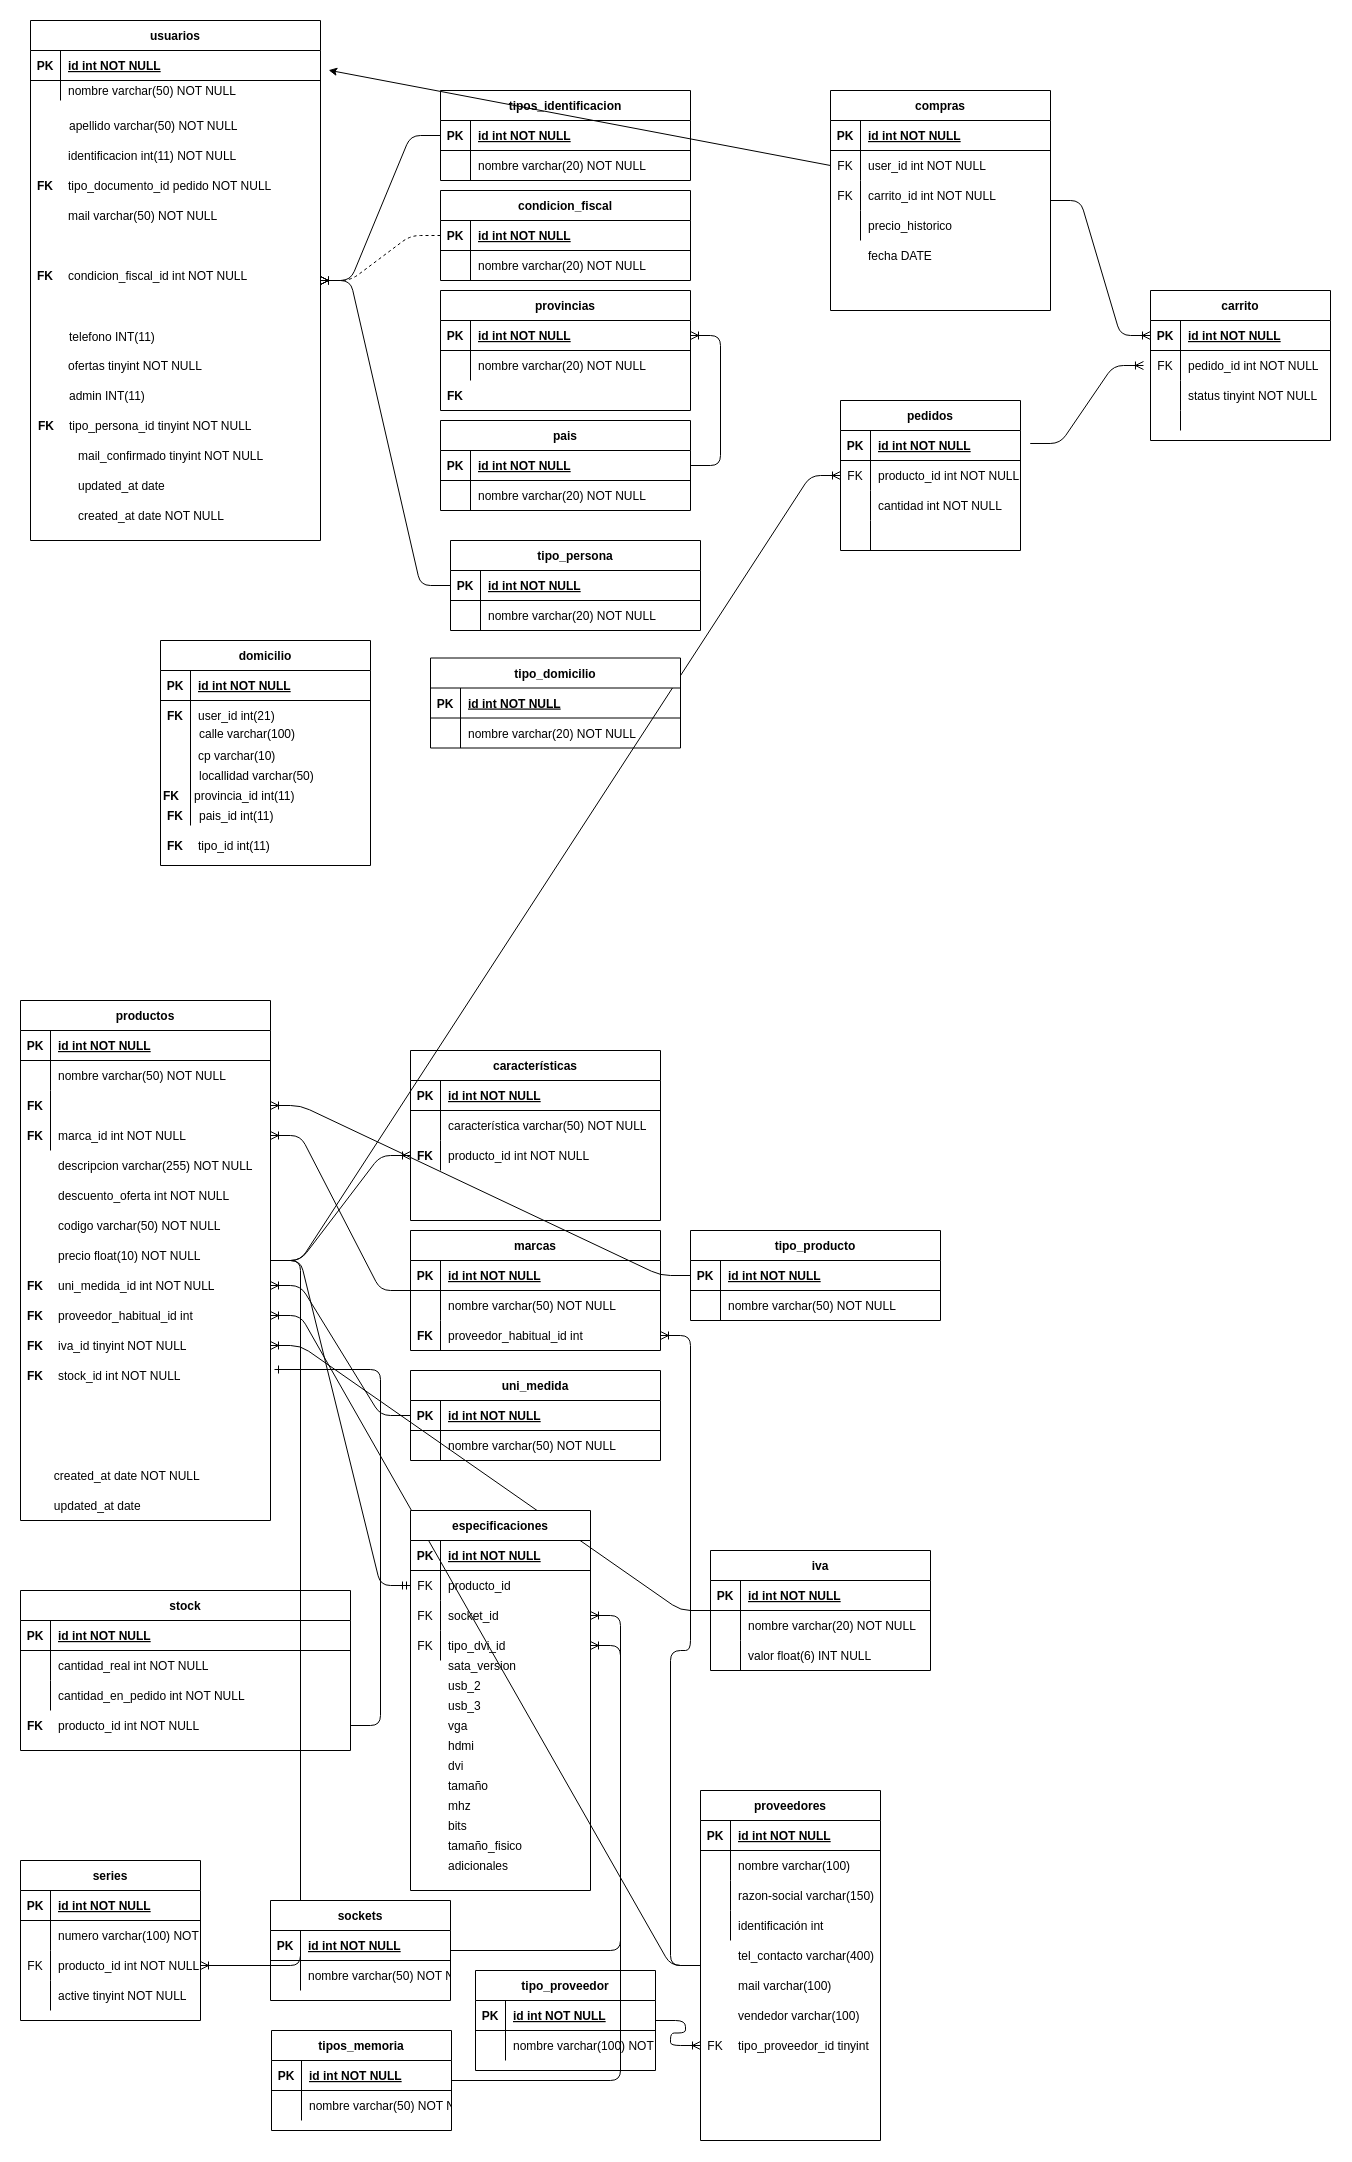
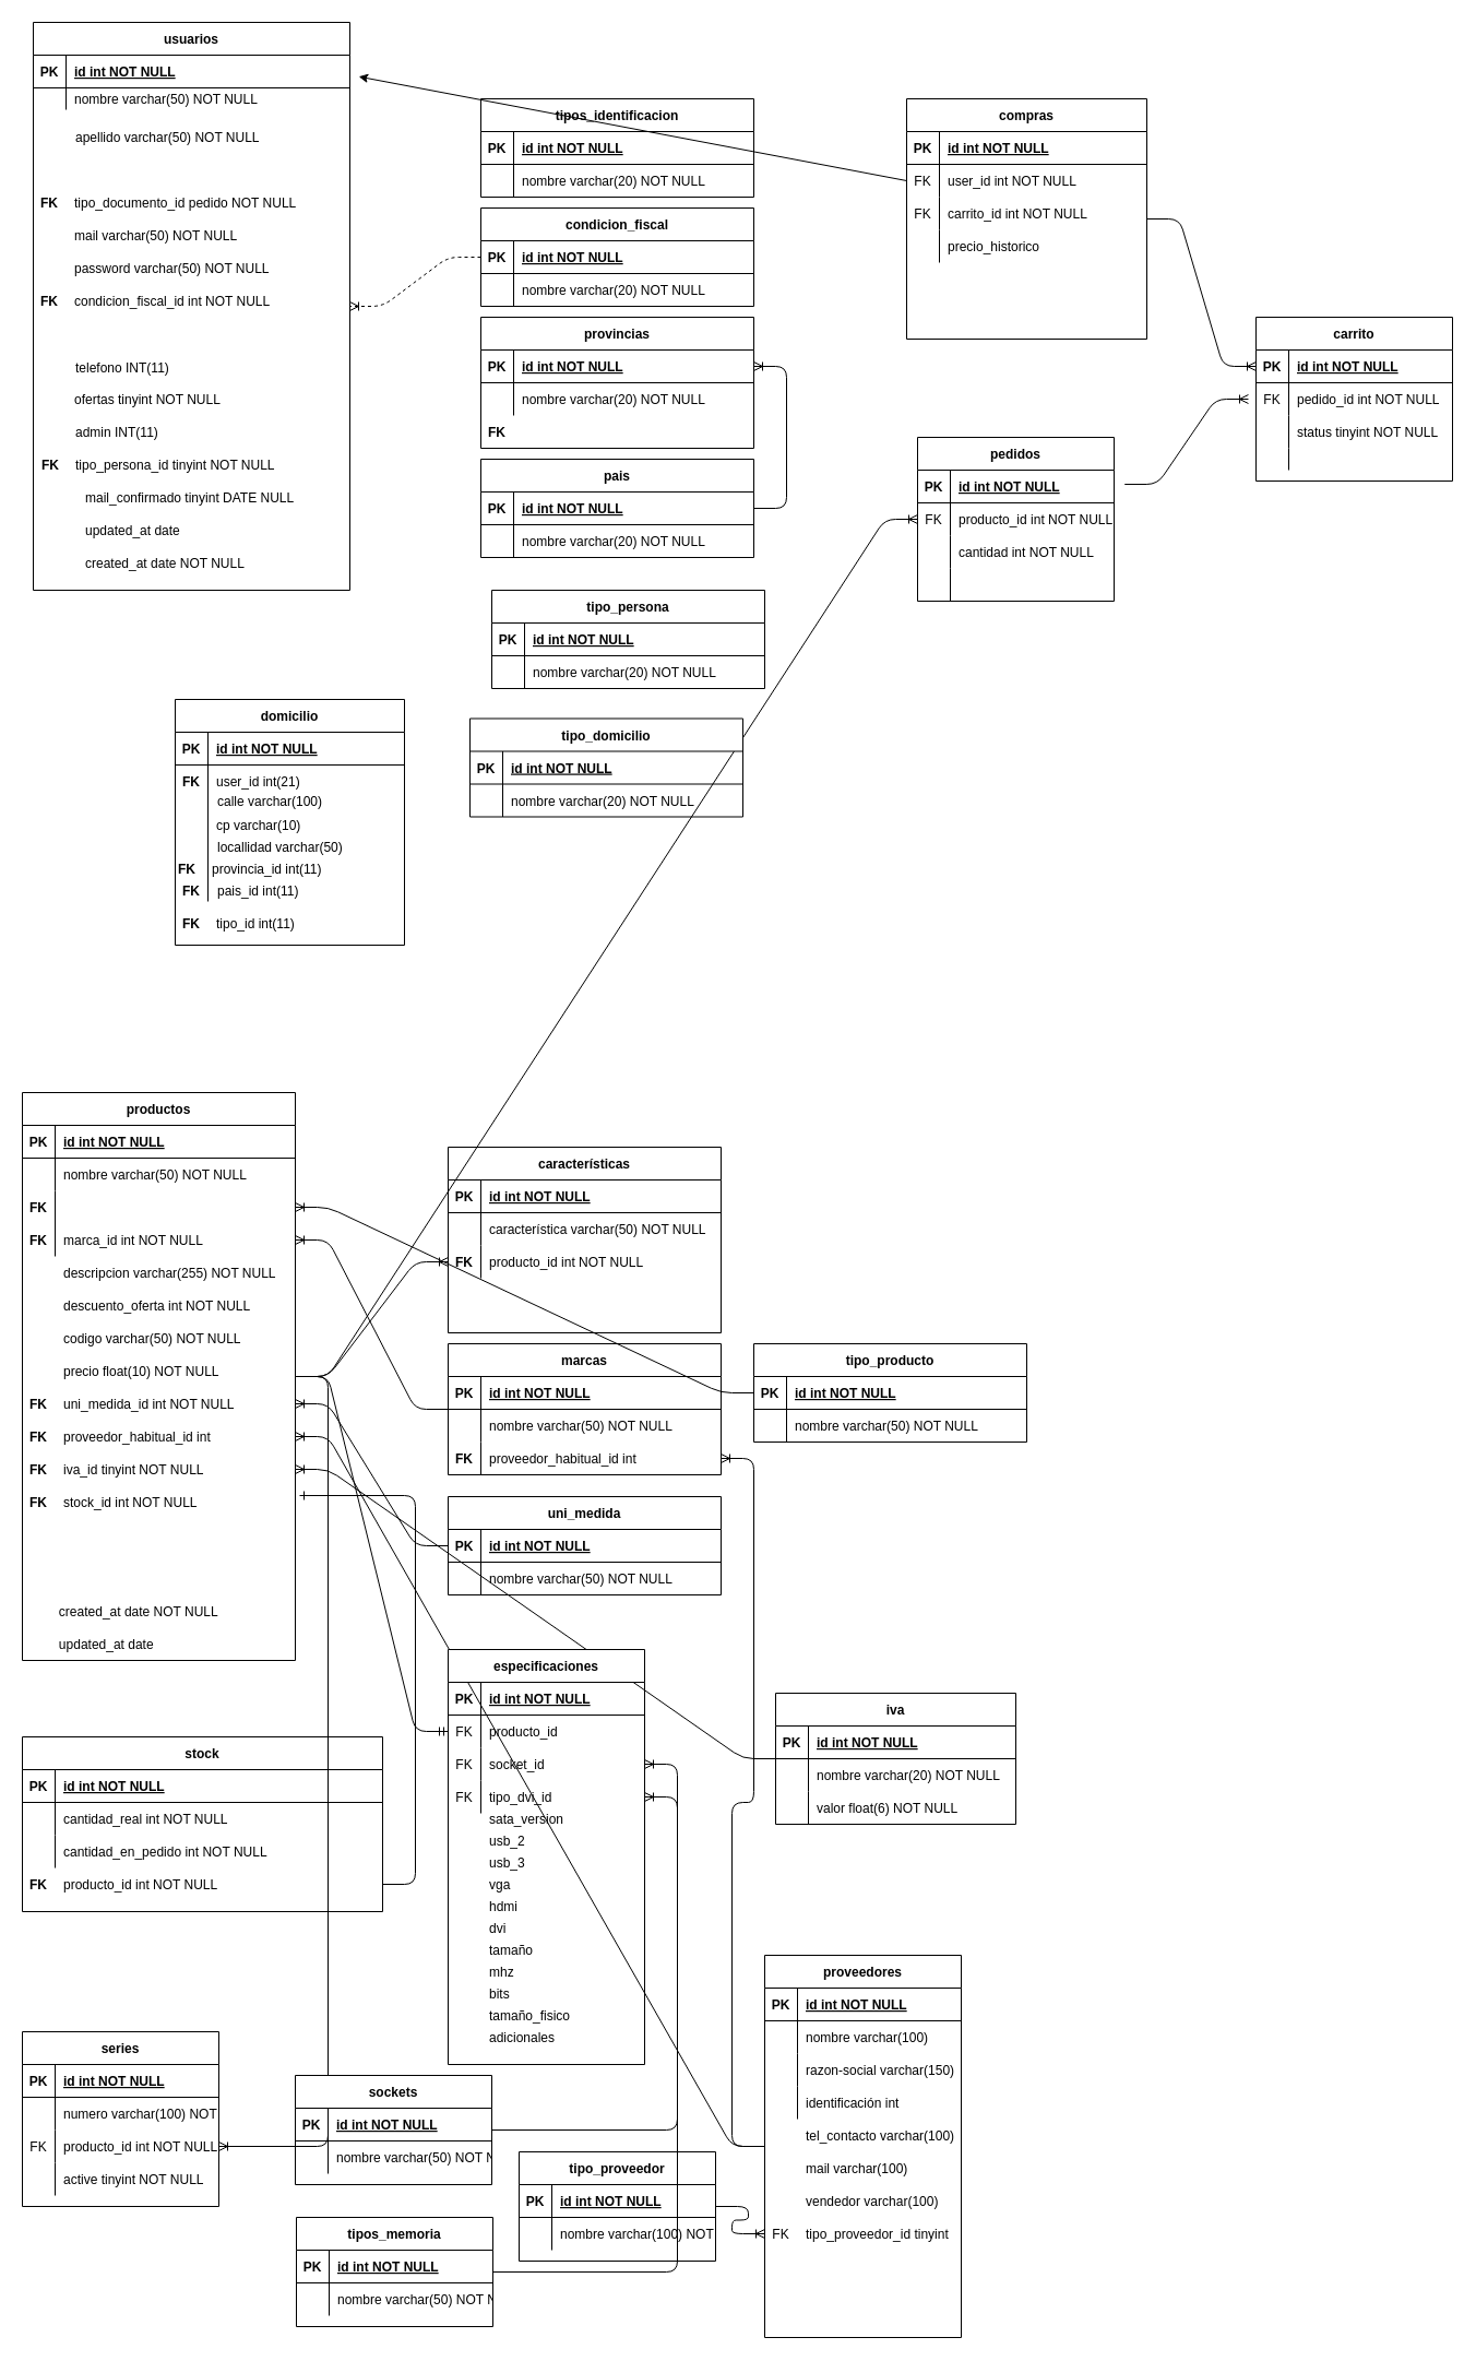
- <mxCell id="21" value="identificacion int(11) NOT NULL" style="shape=partialRectangle;overflow=hidden;connectable=0;fillColor=none;top=0;left=0;bottom=0;right=0;align=left;spacingLeft=6;" parent="1" vertex="1"><mxGeometry x="60" y="140" width="260" height="30" as="geometry" /></mxCell>
- <mxCell id="163" value="" style="edgeStyle=entityRelationEdgeStyle;fontSize=12;html=1;endArrow=ERoneToMany;" parent="1" source="2" target="9" edge="1"><mxGeometry width="100" height="100" relative="1" as="geometry"><mxPoint x="450" y="20" as="sourcePoint" /><mxPoint x="380" y="180" as="targetPoint" /></mxGeometry></mxCell>
+ <mxCell id="25" value="password varchar(50) NOT NULL" style="shape=partialRectangle;overflow=hidden;connectable=0;fillColor=none;top=0;left=0;bottom=0;right=0;align=left;spacingLeft=6;" parent="1" vertex="1"><mxGeometry x="60" y="230" width="260" height="30" as="geometry" /></mxCell>
- <mxCell id="317" value="fecha DATE" style="shape=partialRectangle;connectable=0;fillColor=none;top=0;left=0;bottom=0;right=0;align=left;spacingLeft=6;overflow=hidden;" parent="316" vertex="1"><mxGeometry x="30" width="190" height="30" as="geometry" /></mxCell>
- <mxCell id="165" value="" style="edgeStyle=entityRelationEdgeStyle;fontSize=12;html=1;endArrow=ERoneToMany;" parent="1" source="156" target="9" edge="1"><mxGeometry width="100" height="100" relative="1" as="geometry"><mxPoint x="400" y="790" as="sourcePoint" /><mxPoint x="500" y="690" as="targetPoint" /></mxGeometry></mxCell>
- <mxCell id="205" value="mail_confirmado tinyint NOT NULL" style="shape=partialRectangle;overflow=hidden;connectable=0;fillColor=none;top=0;left=0;bottom=0;right=0;align=left;spacingLeft=6;" parent="204" vertex="1"><mxGeometry x="30" width="260" height="30" as="geometry" /></mxCell>
+ <mxCell id="205" value="mail_confirmado tinyint DATE NULL" style="shape=partialRectangle;overflow=hidden;connectable=0;fillColor=none;top=0;left=0;bottom=0;right=0;align=left;spacingLeft=6;" parent="204" vertex="1"><mxGeometry x="30" width="260" height="30" as="geometry" /></mxCell>
- <mxCell id="151" value="valor float(6) INT NULL" style="shape=partialRectangle;connectable=0;fillColor=none;top=0;left=0;bottom=0;right=0;align=left;spacingLeft=6;overflow=hidden;" parent="149" vertex="1"><mxGeometry x="30" width="190" height="30" as="geometry" /></mxCell>
+ <mxCell id="151" value="valor float(6) NOT NULL" style="shape=partialRectangle;connectable=0;fillColor=none;top=0;left=0;bottom=0;right=0;align=left;spacingLeft=6;overflow=hidden;" parent="149" vertex="1"><mxGeometry x="30" width="190" height="30" as="geometry" /></mxCell>
- <mxCell id="208" value="tel_contacto varchar(400)" style="shape=partialRectangle;connectable=0;fillColor=none;top=0;left=0;bottom=0;right=0;align=left;spacingLeft=6;overflow=hidden;" parent="206" vertex="1"><mxGeometry x="30" width="150" height="30" as="geometry" /></mxCell>
+ <mxCell id="208" value="tel_contacto varchar(100)" style="shape=partialRectangle;connectable=0;fillColor=none;top=0;left=0;bottom=0;right=0;align=left;spacingLeft=6;overflow=hidden;" parent="206" vertex="1"><mxGeometry x="30" width="150" height="30" as="geometry" /></mxCell>
